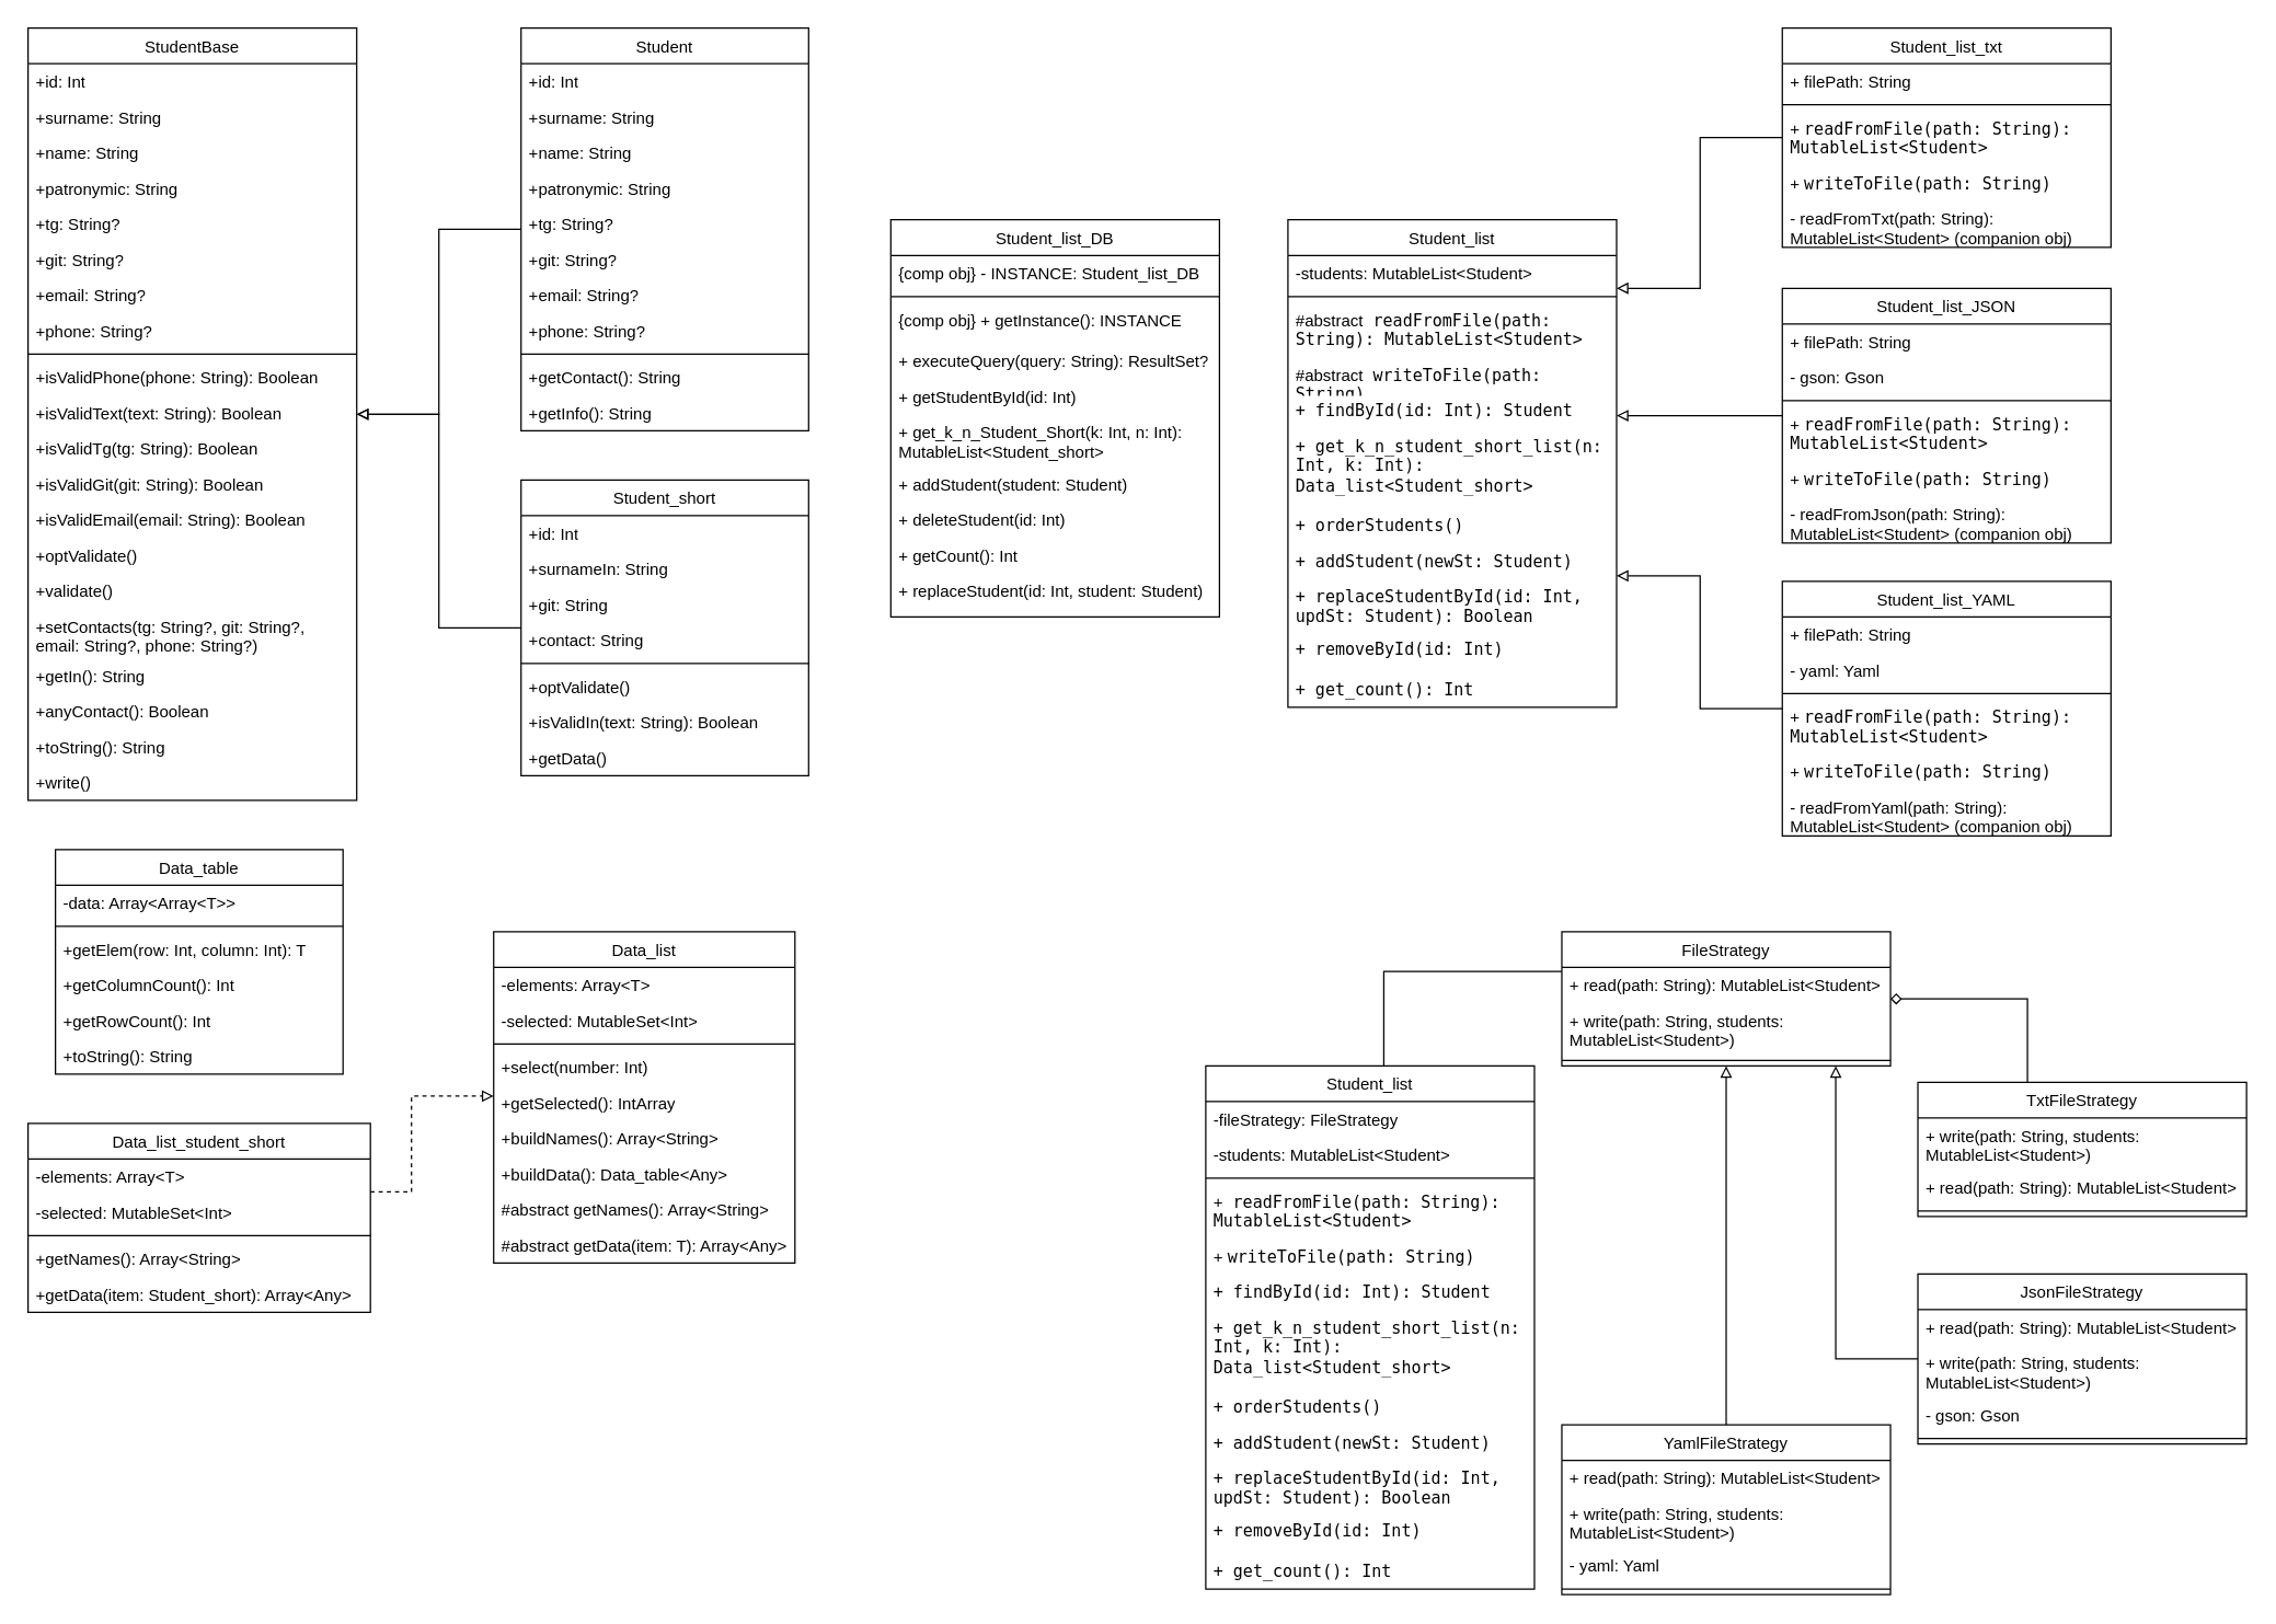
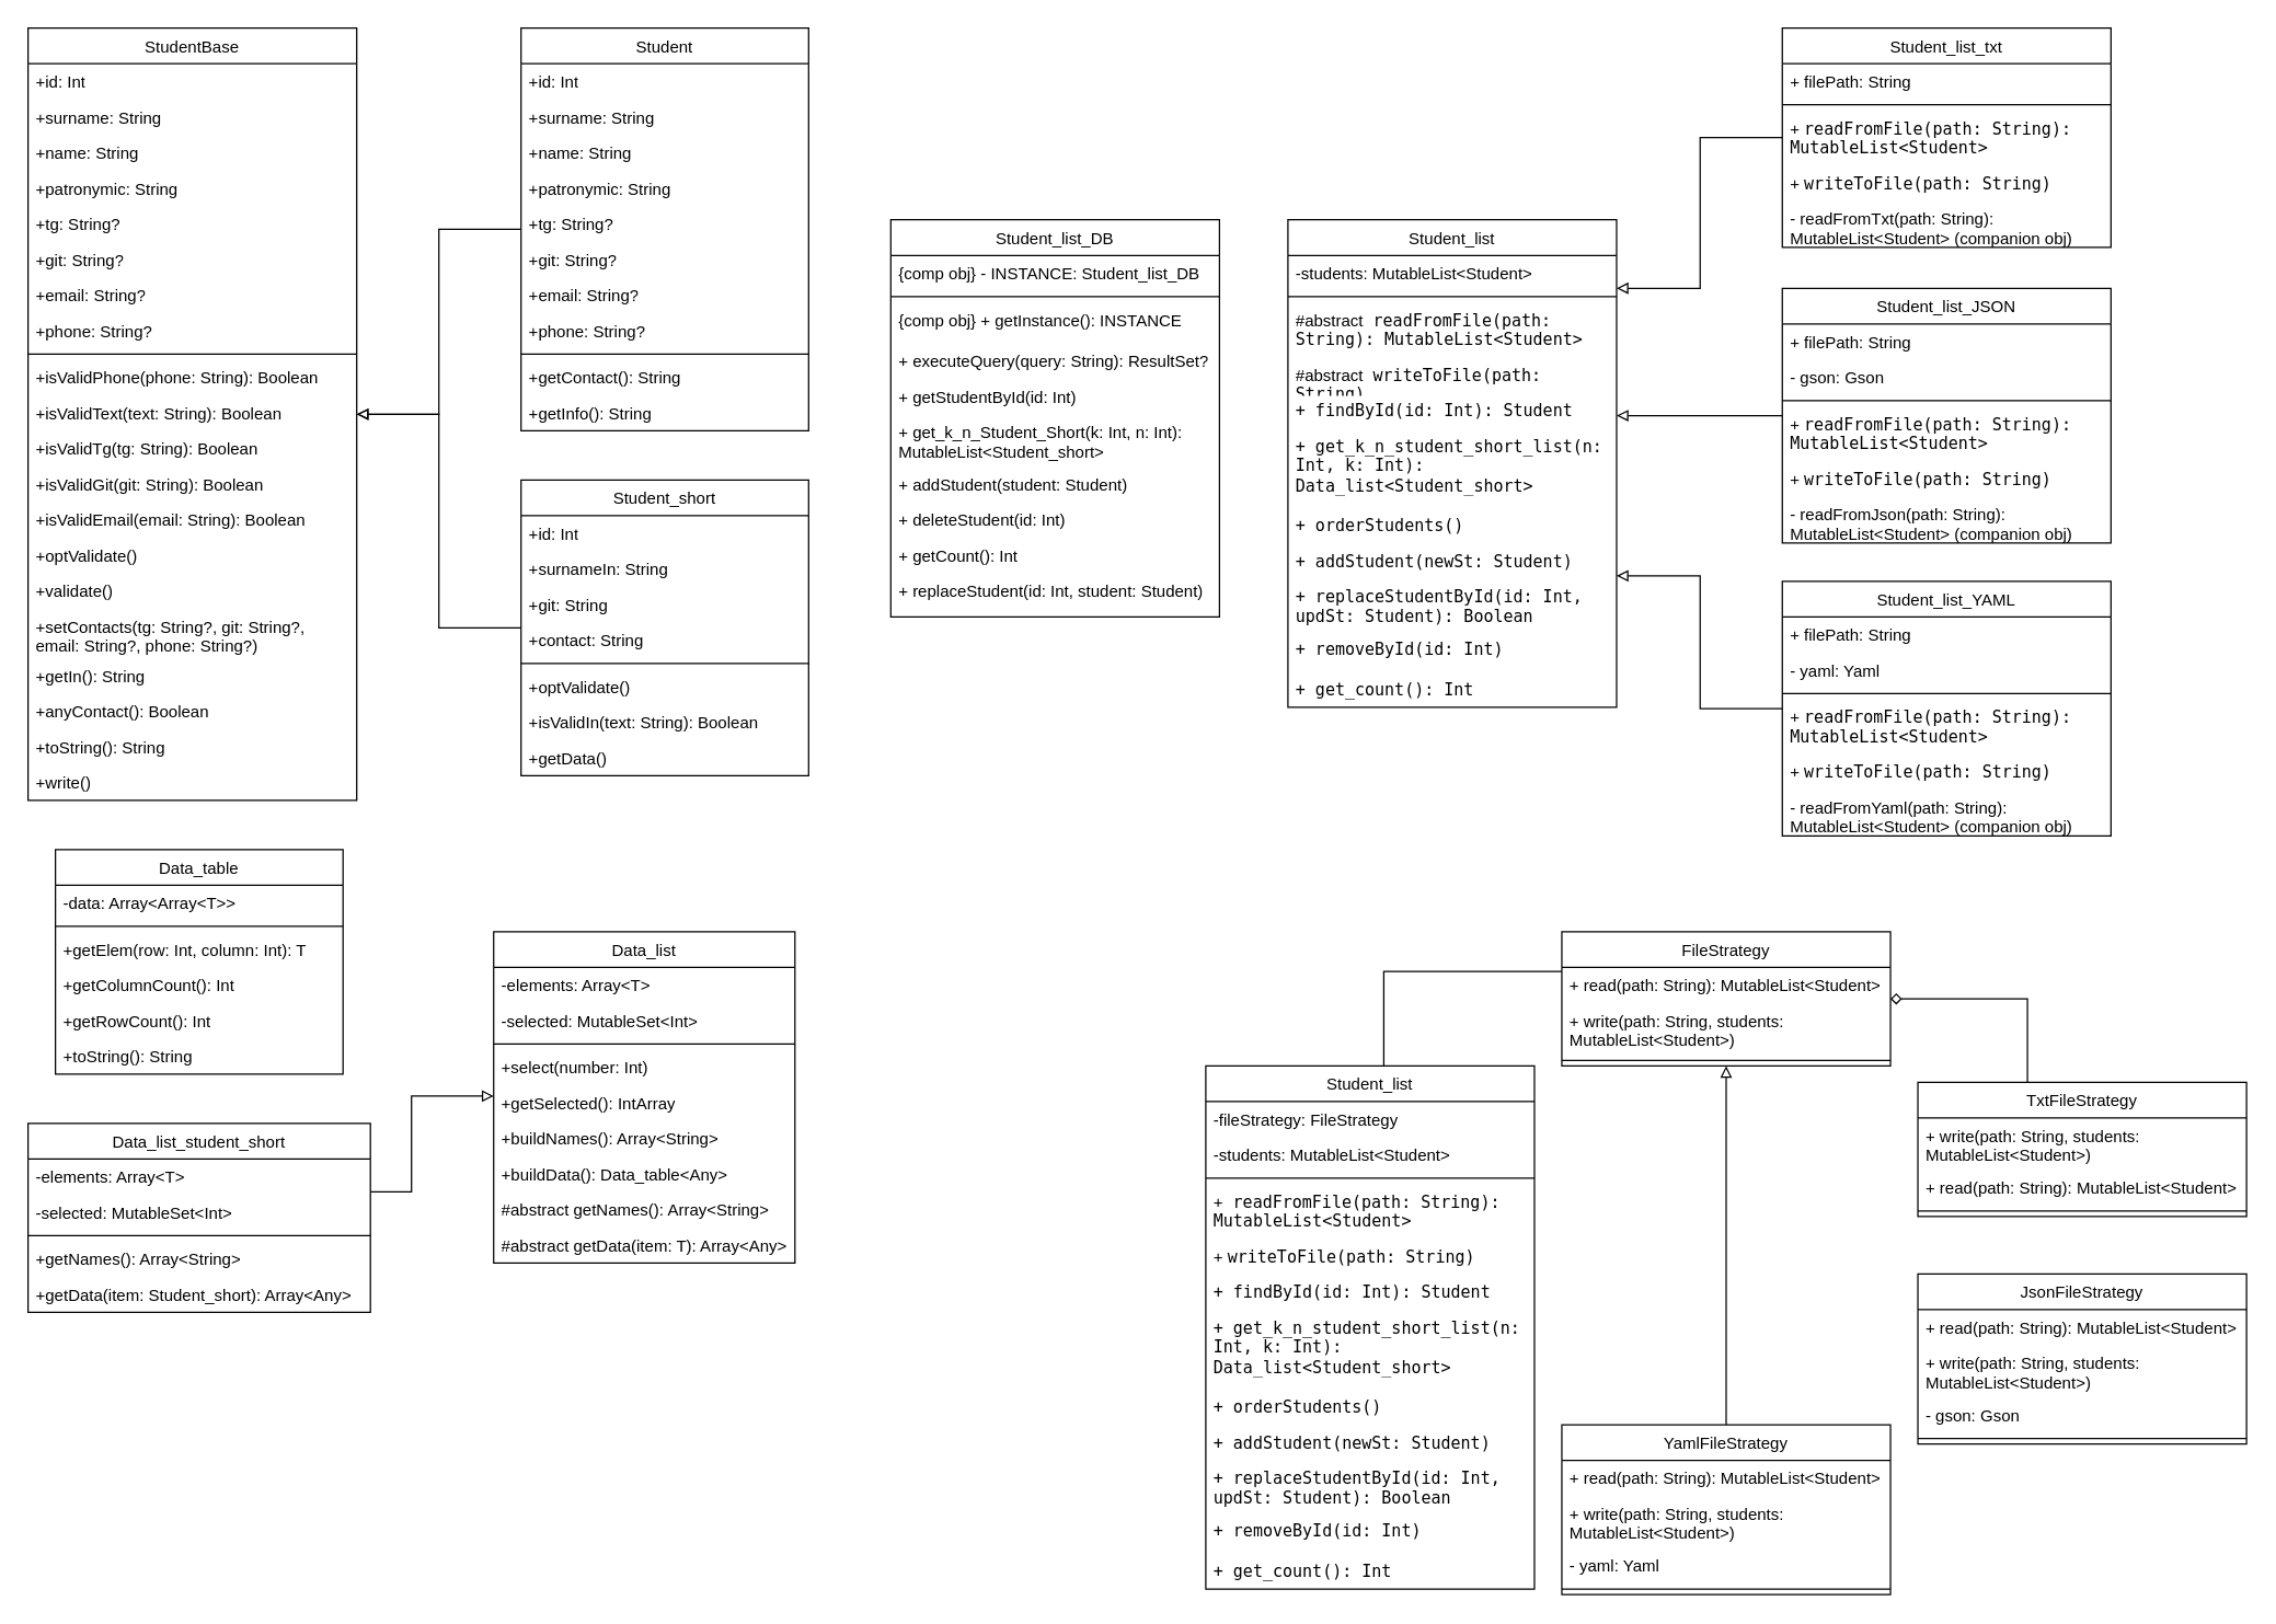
- <mxCell id="64" style="edgeStyle=orthogonalEdgeStyle;rounded=0;orthogonalLoop=1;jettySize=auto;html=1;endArrow=block;endFill=0;dashed=1;" parent="1" source="65" target="54" edge="1"><mxGeometry relative="1" as="geometry"><mxPoint x="300" y="940" as="sourcePoint" /><mxPoint x="340" y="800" as="targetPoint" /><Array as="points"><mxPoint x="300" y="870" /><mxPoint x="300" y="800" /></Array></mxGeometry></mxCell>
+ <mxCell id="64" style="edgeStyle=orthogonalEdgeStyle;rounded=0;orthogonalLoop=1;jettySize=auto;html=1;endArrow=block;endFill=0;" parent="1" source="65" target="54" edge="1"><mxGeometry relative="1" as="geometry"><mxPoint x="300" y="940" as="sourcePoint" /><mxPoint x="340" y="800" as="targetPoint" /><Array as="points"><mxPoint x="300" y="870" /><mxPoint x="300" y="800" /></Array></mxGeometry></mxCell>
- <mxCell id="121" style="edgeStyle=orthogonalEdgeStyle;rounded=0;orthogonalLoop=1;jettySize=auto;html=1;endArrow=block;endFill=0;" parent="1" source="122" target="117" edge="1"><mxGeometry relative="1" as="geometry"><Array as="points"><mxPoint x="1340" y="992" /></Array></mxGeometry></mxCell>
